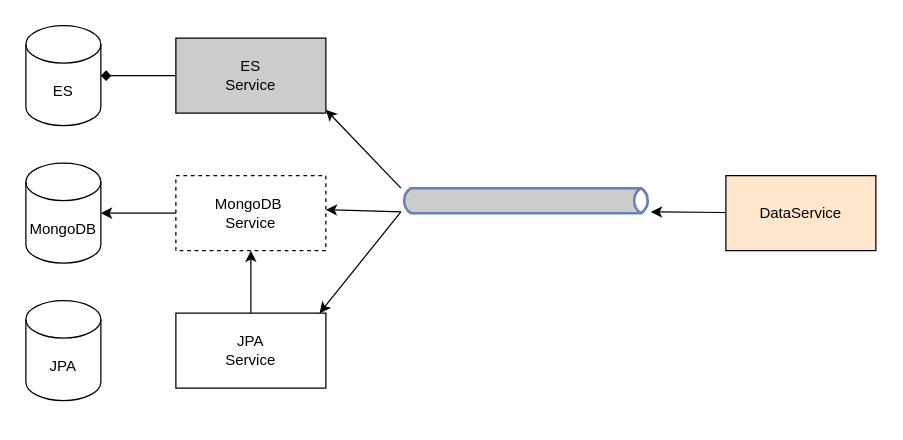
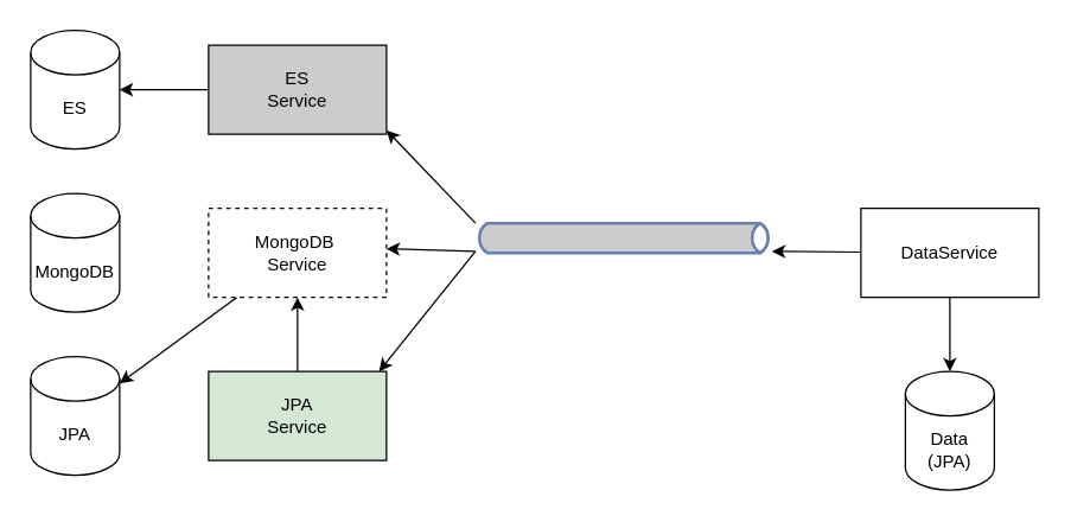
- <mxCell id="14" style="edgeStyle=none;rounded=0;orthogonalLoop=1;jettySize=auto;html=1;endArrow=diamond;" edge="1" parent="1" source="15" target="2"><mxGeometry relative="1" as="geometry" /></mxCell>
+ <mxCell id="14" style="edgeStyle=none;rounded=0;orthogonalLoop=1;jettySize=auto;html=1;" edge="1" parent="1" source="15" target="2"><mxGeometry relative="1" as="geometry" /></mxCell>
- <mxCell id="12" style="edgeStyle=none;rounded=0;orthogonalLoop=1;jettySize=auto;html=1;" edge="1" parent="1" source="13" target="3"><mxGeometry relative="1" as="geometry" /></mxCell>
+ <mxCell id="12" style="edgeStyle=none;rounded=0;orthogonalLoop=1;jettySize=auto;html=1;" edge="1" parent="1" source="13" target="4"><mxGeometry relative="1" as="geometry" /></mxCell>
- <mxCell id="18" value="DataService" style="rounded=0;whiteSpace=wrap;html=1;fillColor=#ffe6cc;" vertex="1" parent="1"><mxGeometry x="580" y="140" width="120" height="60" as="geometry" /></mxCell>
+ <mxCell id="18" value="DataService" style="rounded=0;whiteSpace=wrap;html=1;" vertex="1" parent="1"><mxGeometry x="580" y="140" width="120" height="60" as="geometry" /></mxCell>
+ <mxCell id="17" style="edgeStyle=none;rounded=0;orthogonalLoop=1;jettySize=auto;html=1;" edge="1" parent="1" source="18" target="5"><mxGeometry relative="1" as="geometry" /></mxCell>
- <mxCell id="11" value="JPA&lt;br&gt;Service" style="rounded=0;whiteSpace=wrap;html=1;" vertex="1" parent="1"><mxGeometry x="140" y="250" width="120" height="60" as="geometry" /></mxCell>
+ <mxCell id="11" value="JPA&lt;br&gt;Service" style="rounded=0;whiteSpace=wrap;html=1;fillColor=#d5e8d4;" vertex="1" parent="1"><mxGeometry x="140" y="250" width="120" height="60" as="geometry" /></mxCell>
+ <mxCell id="5" value="Data&lt;br&gt;(JPA)" style="shape=cylinder3;whiteSpace=wrap;html=1;boundedLbl=1;backgroundOutline=1;size=15;" vertex="1" parent="1"><mxGeometry x="610" y="250" width="60" height="80" as="geometry" /></mxCell>
